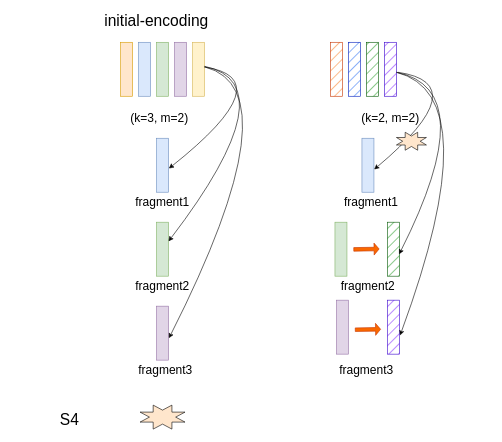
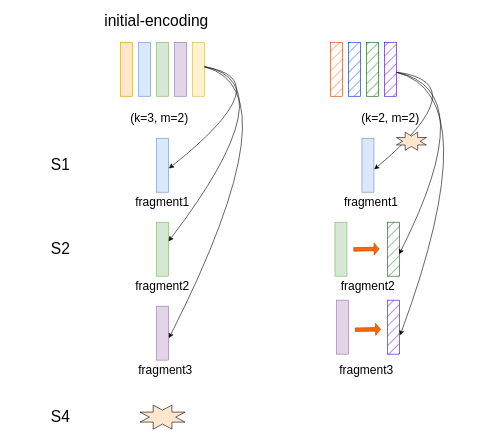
+ <mxCell id="2" value="&lt;font style=&quot;font-size: 26px;&quot;&gt;S1&lt;/font&gt;" style="text;html=1;strokeColor=none;fillColor=none;align=center;verticalAlign=middle;whiteSpace=wrap;rounded=0;" parent="1" vertex="1"><mxGeometry x="20" y="260" width="160" height="30" as="geometry" /></mxCell>
+ <mxCell id="4" value="&lt;font style=&quot;font-size: 26px;&quot;&gt;S2&lt;/font&gt;" style="text;html=1;strokeColor=none;fillColor=none;align=center;verticalAlign=middle;whiteSpace=wrap;rounded=0;" parent="1" vertex="1"><mxGeometry x="20" y="400" width="160" height="30" as="geometry" /></mxCell>
- <mxCell id="3" value="&lt;font style=&quot;font-size: 26px;&quot;&gt;S4&lt;/font&gt;" style="text;html=1;strokeColor=none;fillColor=none;align=center;verticalAlign=middle;whiteSpace=wrap;rounded=0;" parent="1" vertex="1"><mxGeometry x="35" y="685" width="160" height="30" as="geometry" /></mxCell>
+ <mxCell id="3" value="&lt;font style=&quot;font-size: 26px;&quot;&gt;S4&lt;/font&gt;" style="text;html=1;strokeColor=none;fillColor=none;align=center;verticalAlign=middle;whiteSpace=wrap;rounded=0;" parent="1" vertex="1"><mxGeometry x="20" y="680" width="160" height="30" as="geometry" /></mxCell>
